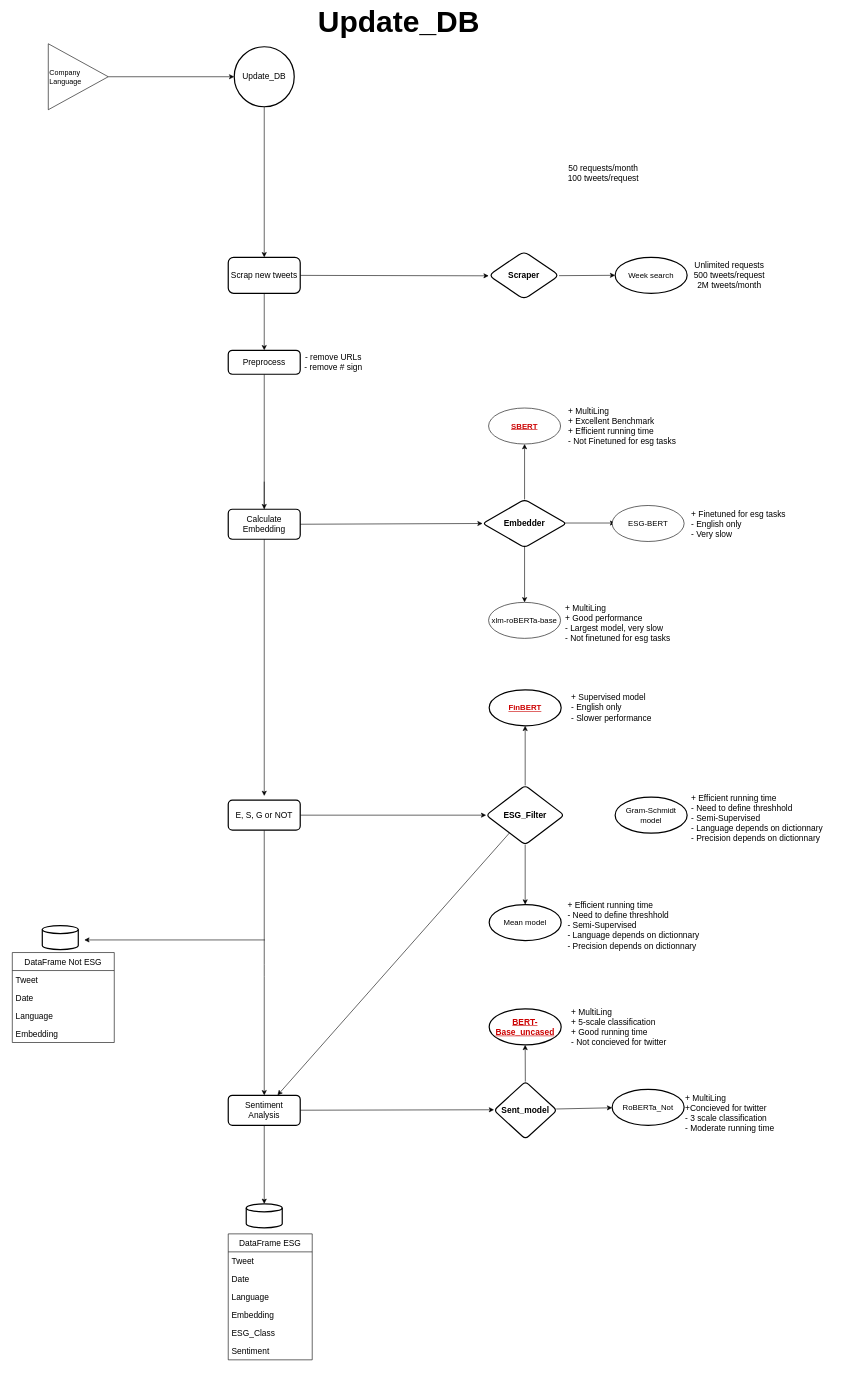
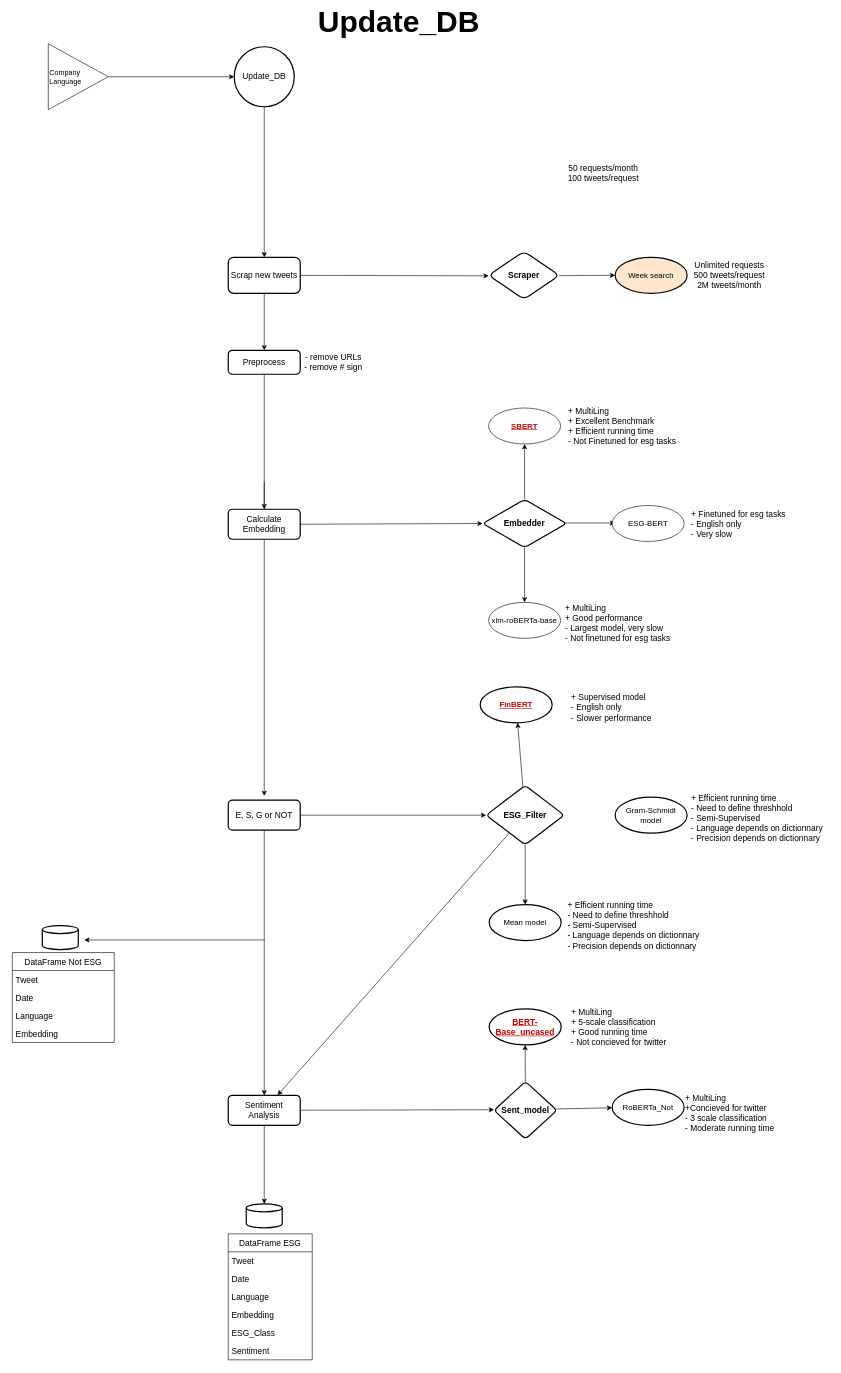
- <mxCell id="41" value="&lt;font style=&quot;font-size: 13px&quot;&gt;Week search&lt;/font&gt;" style="ellipse;whiteSpace=wrap;html=1;fontSize=14;rounded=1;strokeWidth=2;" parent="1" vertex="1"><mxGeometry x="1025" y="428" width="120" height="60" as="geometry" /></mxCell>
+ <mxCell id="41" value="&lt;font style=&quot;font-size: 13px&quot;&gt;Week search&lt;/font&gt;" style="ellipse;whiteSpace=wrap;html=1;fontSize=14;rounded=1;strokeWidth=2;fillColor=#ffe6cc;" parent="1" vertex="1"><mxGeometry x="1025" y="428" width="120" height="60" as="geometry" /></mxCell>
- <mxCell id="32" value="&lt;font style=&quot;font-size: 13px&quot; color=&quot;#cc0000&quot;&gt;&lt;b&gt;&lt;u&gt;FinBERT&lt;/u&gt;&lt;/b&gt;&lt;/font&gt;" style="ellipse;whiteSpace=wrap;html=1;rounded=1;arcSize=14;strokeWidth=2;" parent="1" vertex="1"><mxGeometry x="815" y="1149" width="120" height="60" as="geometry" /></mxCell>
+ <mxCell id="32" value="&lt;font style=&quot;font-size: 13px&quot; color=&quot;#cc0000&quot;&gt;&lt;b&gt;&lt;u&gt;FinBERT&lt;/u&gt;&lt;/b&gt;&lt;/font&gt;" style="ellipse;whiteSpace=wrap;html=1;rounded=1;arcSize=14;strokeWidth=2;" parent="1" vertex="1"><mxGeometry x="800" y="1144" width="120" height="60" as="geometry" /></mxCell>
